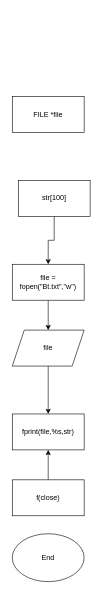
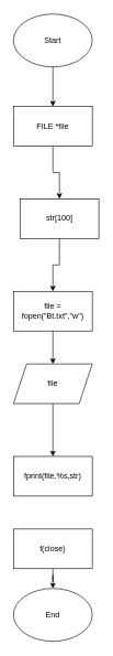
+ <mxCell id="3" value="Start" style="ellipse;whiteSpace=wrap;html=1;" parent="1" vertex="1"><mxGeometry x="20" y="20" width="120" height="80" as="geometry" /></mxCell>
+ <mxCell id="2" style="edgeStyle=orthogonalEdgeStyle;rounded=0;orthogonalLoop=1;jettySize=auto;html=1;entryX=0.5;entryY=0;entryDx=0;entryDy=0;" parent="1" source="3" target="5" edge="1"><mxGeometry relative="1" as="geometry" /></mxCell>
+ <mxCell id="4" value="" style="edgeStyle=orthogonalEdgeStyle;rounded=0;orthogonalLoop=1;jettySize=auto;html=1;" parent="1" source="5" target="7" edge="1"><mxGeometry relative="1" as="geometry" /></mxCell>
- <mxCell id="14" style="edgeStyle=orthogonalEdgeStyle;rounded=0;orthogonalLoop=1;jettySize=auto;html=1;" parent="1" source="15" target="12" edge="1"><mxGeometry relative="1" as="geometry" /></mxCell>
+ <mxCell id="14" style="edgeStyle=orthogonalEdgeStyle;rounded=0;orthogonalLoop=1;jettySize=auto;html=1;entryX=0.5;entryY=0;entryDx=0;entryDy=0;" parent="1" source="15" target="13" edge="1"><mxGeometry relative="1" as="geometry" /></mxCell>
